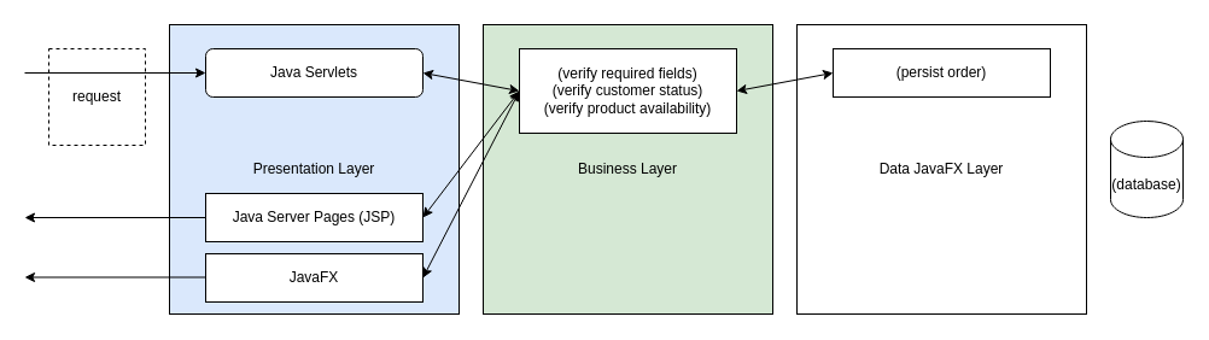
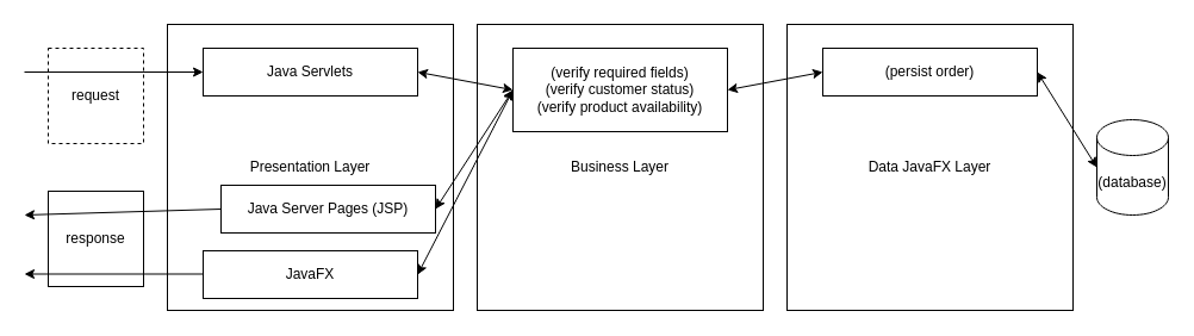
- <mxCell id="9" value="Java Servlets" style="whiteSpace=wrap;html=1;rounded=1;" vertex="1" parent="1"><mxGeometry x="170" y="40" width="180" height="40" as="geometry" /></mxCell>
+ <mxCell id="9" value="Java Servlets" style="rounded=0;whiteSpace=wrap;html=1;" vertex="1" parent="1"><mxGeometry x="170" y="40" width="180" height="40" as="geometry" /></mxCell>
+ <mxCell id="15" value="" style="endArrow=classic;startArrow=classic;html=1;rounded=0;entryX=1;entryY=0.5;entryDx=0;entryDy=0;exitX=0;exitY=0.5;exitDx=0;exitDy=0;exitPerimeter=0;" edge="1" parent="1" source="5" target="7"><mxGeometry width="50" height="50" relative="1" as="geometry"><mxPoint x="860" y="110" as="sourcePoint" /><mxPoint x="910" y="60" as="targetPoint" /></mxGeometry></mxCell>
- <mxCell id="2" value="Presentation Layer" style="whiteSpace=wrap;html=1;aspect=fixed;fillColor=#dae8fc;" vertex="1" parent="1"><mxGeometry x="140" y="20" width="240" height="240" as="geometry" /></mxCell>
+ <mxCell id="2" value="Presentation Layer" style="whiteSpace=wrap;html=1;aspect=fixed;" vertex="1" parent="1"><mxGeometry x="140" y="20" width="240" height="240" as="geometry" /></mxCell>
- <mxCell id="3" value="Business Layer" style="whiteSpace=wrap;html=1;aspect=fixed;fillColor=#d5e8d4;" vertex="1" parent="1"><mxGeometry x="400" y="20" width="240" height="240" as="geometry" /></mxCell>
+ <mxCell id="3" value="Business Layer" style="whiteSpace=wrap;html=1;aspect=fixed;" vertex="1" parent="1"><mxGeometry x="400" y="20" width="240" height="240" as="geometry" /></mxCell>
- <mxCell id="10" value="Java Server Pages (JSP)" style="rounded=0;whiteSpace=wrap;html=1;" vertex="1" parent="1"><mxGeometry x="170" y="160" width="180" height="40" as="geometry" /></mxCell>
+ <mxCell id="10" value="Java Server Pages (JSP)" style="rounded=0;whiteSpace=wrap;html=1;" vertex="1" parent="1"><mxGeometry x="185" y="155" width="180" height="40" as="geometry" /></mxCell>
+ <mxCell id="17" value="response" style="whiteSpace=wrap;html=1;aspect=fixed;" vertex="1" parent="1"><mxGeometry x="40" y="160" width="80" height="80" as="geometry" /></mxCell>
